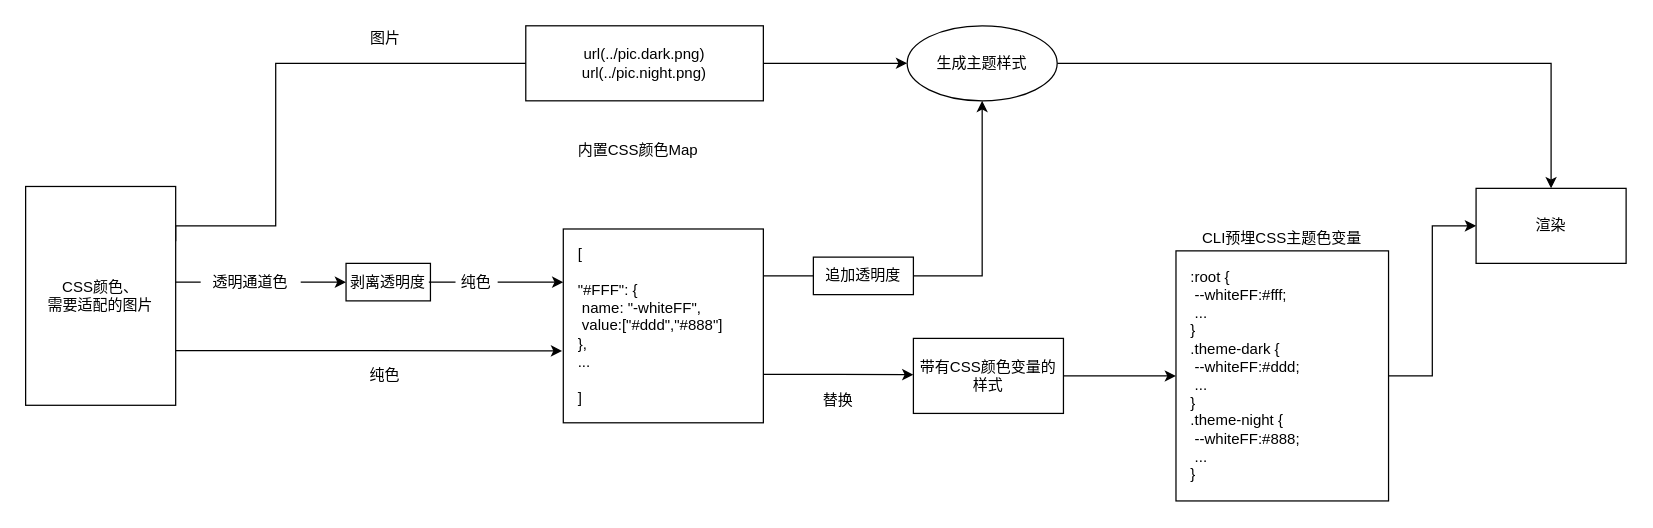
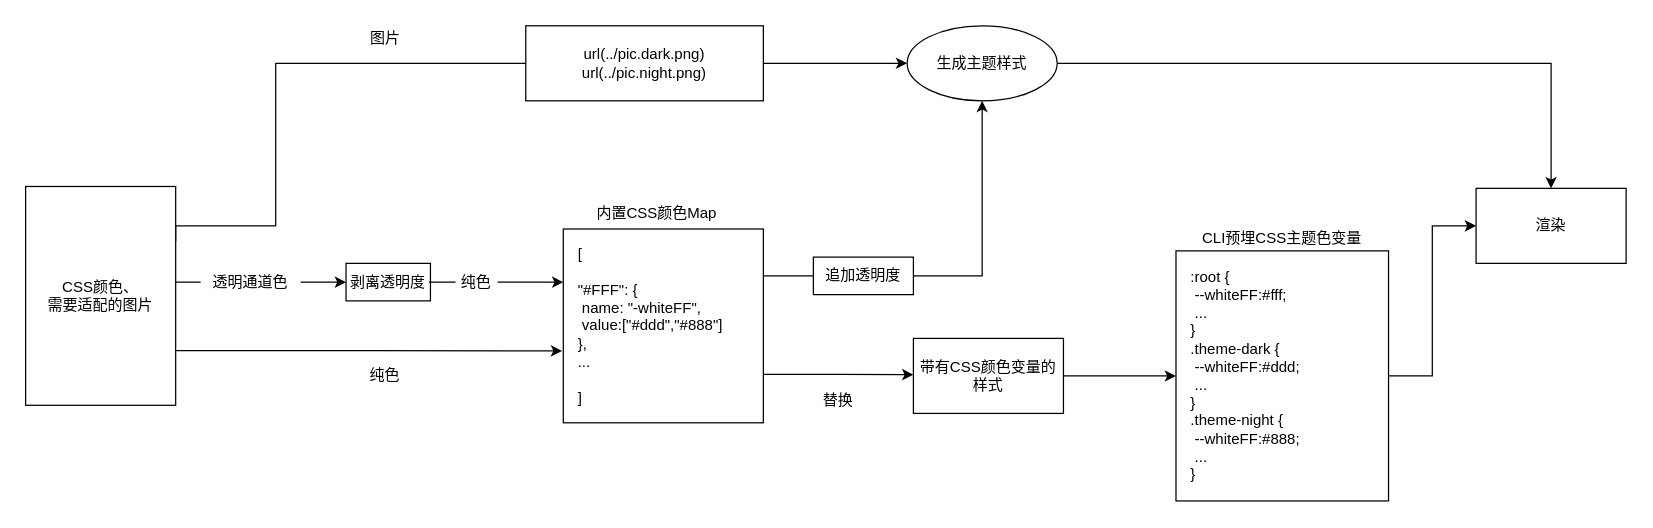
- <mxCell id="30" value="内置CSS颜色Map" style="text;html=1;strokeColor=none;fillColor=none;align=center;verticalAlign=middle;whiteSpace=wrap;rounded=0;" vertex="1" parent="1"><mxGeometry x="445" y="110" width="130" height="20" as="geometry" /></mxCell>
+ <mxCell id="30" value="内置CSS颜色Map" style="text;html=1;strokeColor=none;fillColor=none;align=center;verticalAlign=middle;whiteSpace=wrap;rounded=0;" vertex="1" parent="1"><mxGeometry x="460" y="160" width="130" height="20" as="geometry" /></mxCell>
